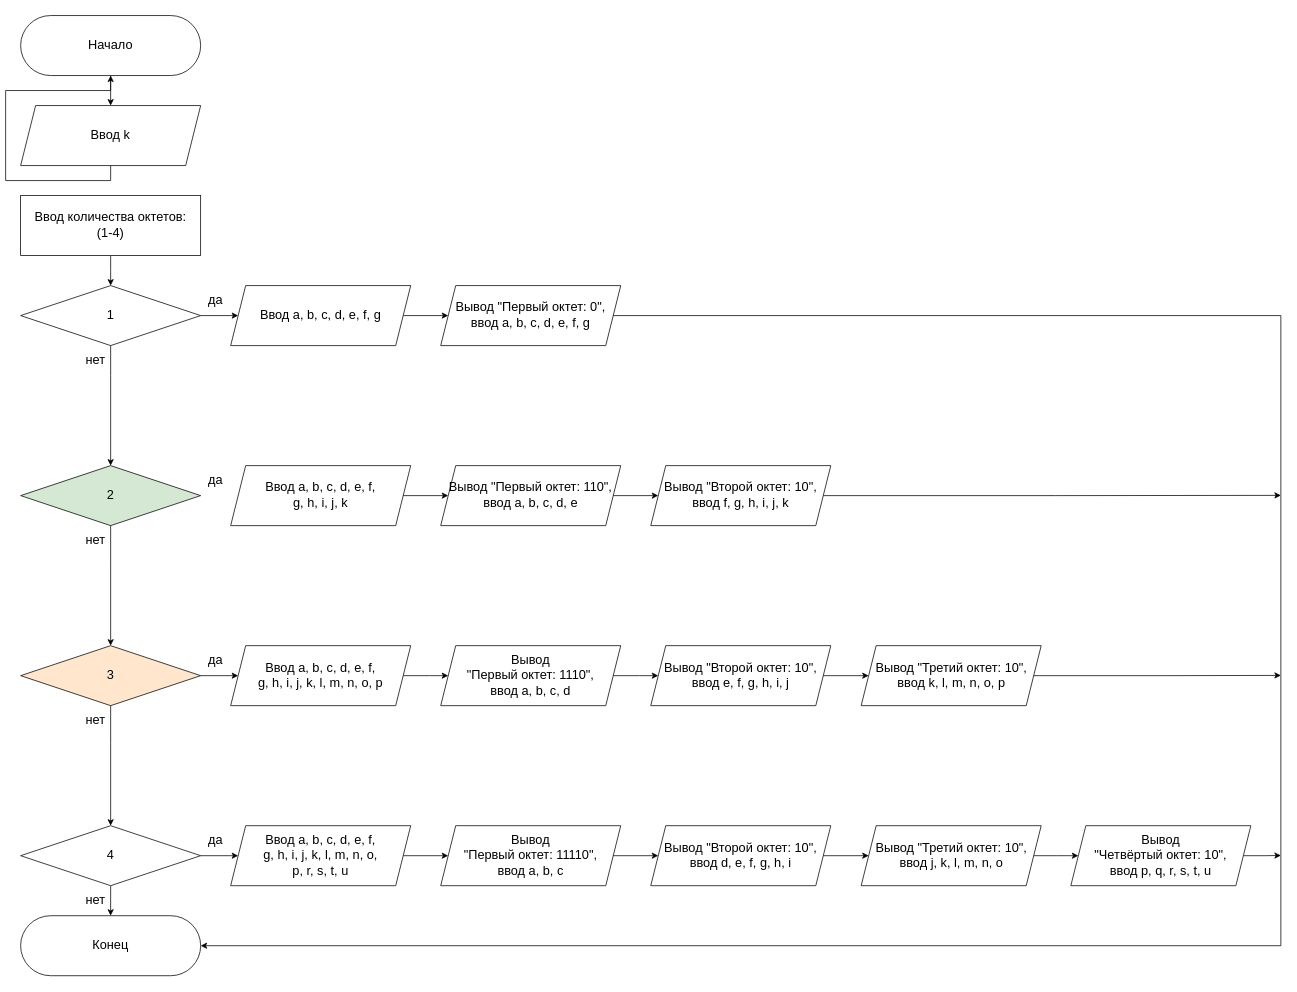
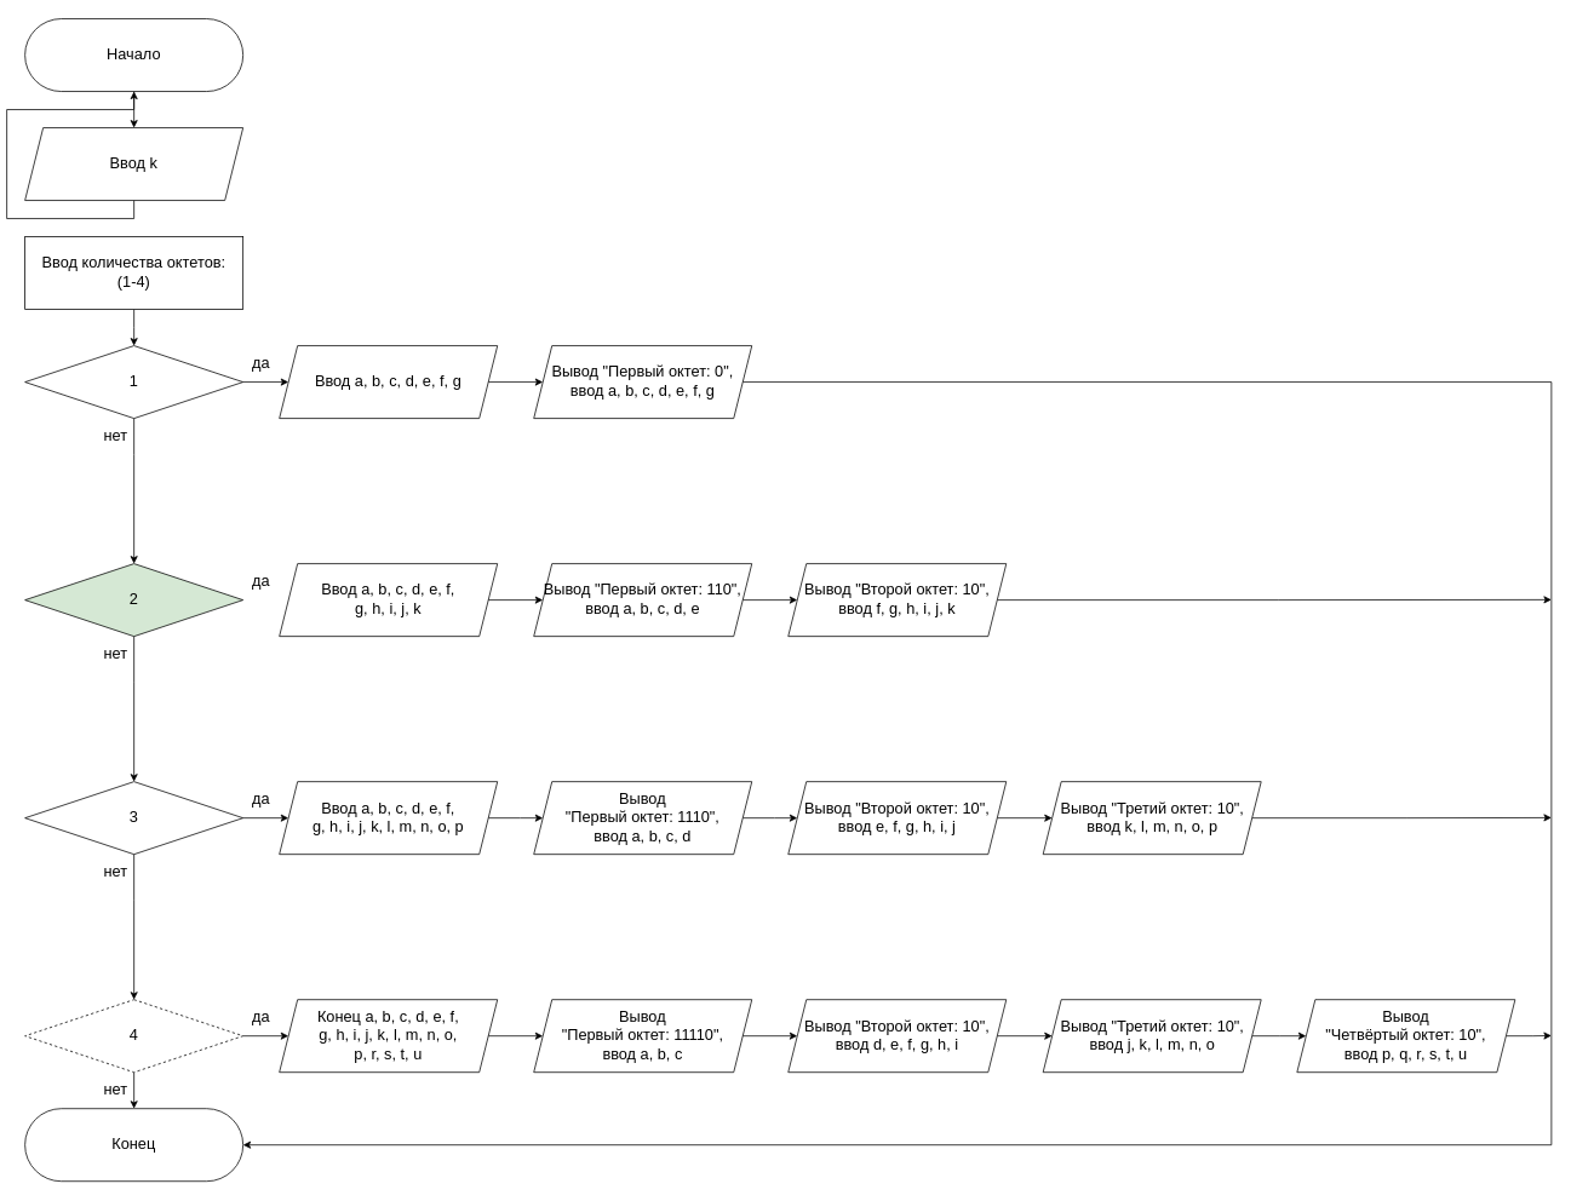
- <mxCell id="28" value="3" style="rhombus;whiteSpace=wrap;html=1;fontSize=17;fillColor=#ffe6cc;" parent="1" vertex="1"><mxGeometry y="860" width="240" height="80" as="geometry" x="20" /></mxCell>
+ <mxCell id="28" value="3" style="rhombus;whiteSpace=wrap;html=1;fontSize=17;" parent="1" vertex="1"><mxGeometry y="860" width="240" height="80" as="geometry" x="20" /></mxCell>
- <mxCell id="42" value="4" style="rhombus;whiteSpace=wrap;html=1;fontSize=17;" parent="1" vertex="1"><mxGeometry y="1100" width="240" height="80" as="geometry" x="20" /></mxCell>
+ <mxCell id="42" value="4" style="rhombus;whiteSpace=wrap;html=1;fontSize=17;dashed=1;" parent="1" vertex="1"><mxGeometry y="1100" width="240" height="80" as="geometry" x="20" /></mxCell>
- <mxCell id="47" value="Ввод a, b, c, d, e, f,&lt;br style=&quot;font-size: 17px;&quot;&gt;g, h, i, j, k, l, m, n, o,&lt;br style=&quot;font-size: 17px;&quot;&gt;p, r, s, t, u" style="shape=parallelogram;perimeter=parallelogramPerimeter;whiteSpace=wrap;html=1;fixedSize=1;fontSize=17;" parent="1" vertex="1"><mxGeometry x="300" y="1100" width="240" height="80" as="geometry" /></mxCell>
+ <mxCell id="47" value="Конец a, b, c, d, e, f,&lt;br style=&quot;font-size: 17px;&quot;&gt;g, h, i, j, k, l, m, n, o,&lt;br style=&quot;font-size: 17px;&quot;&gt;p, r, s, t, u" style="shape=parallelogram;perimeter=parallelogramPerimeter;whiteSpace=wrap;html=1;fixedSize=1;fontSize=17;" parent="1" vertex="1"><mxGeometry x="300" y="1100" width="240" height="80" as="geometry" /></mxCell>
